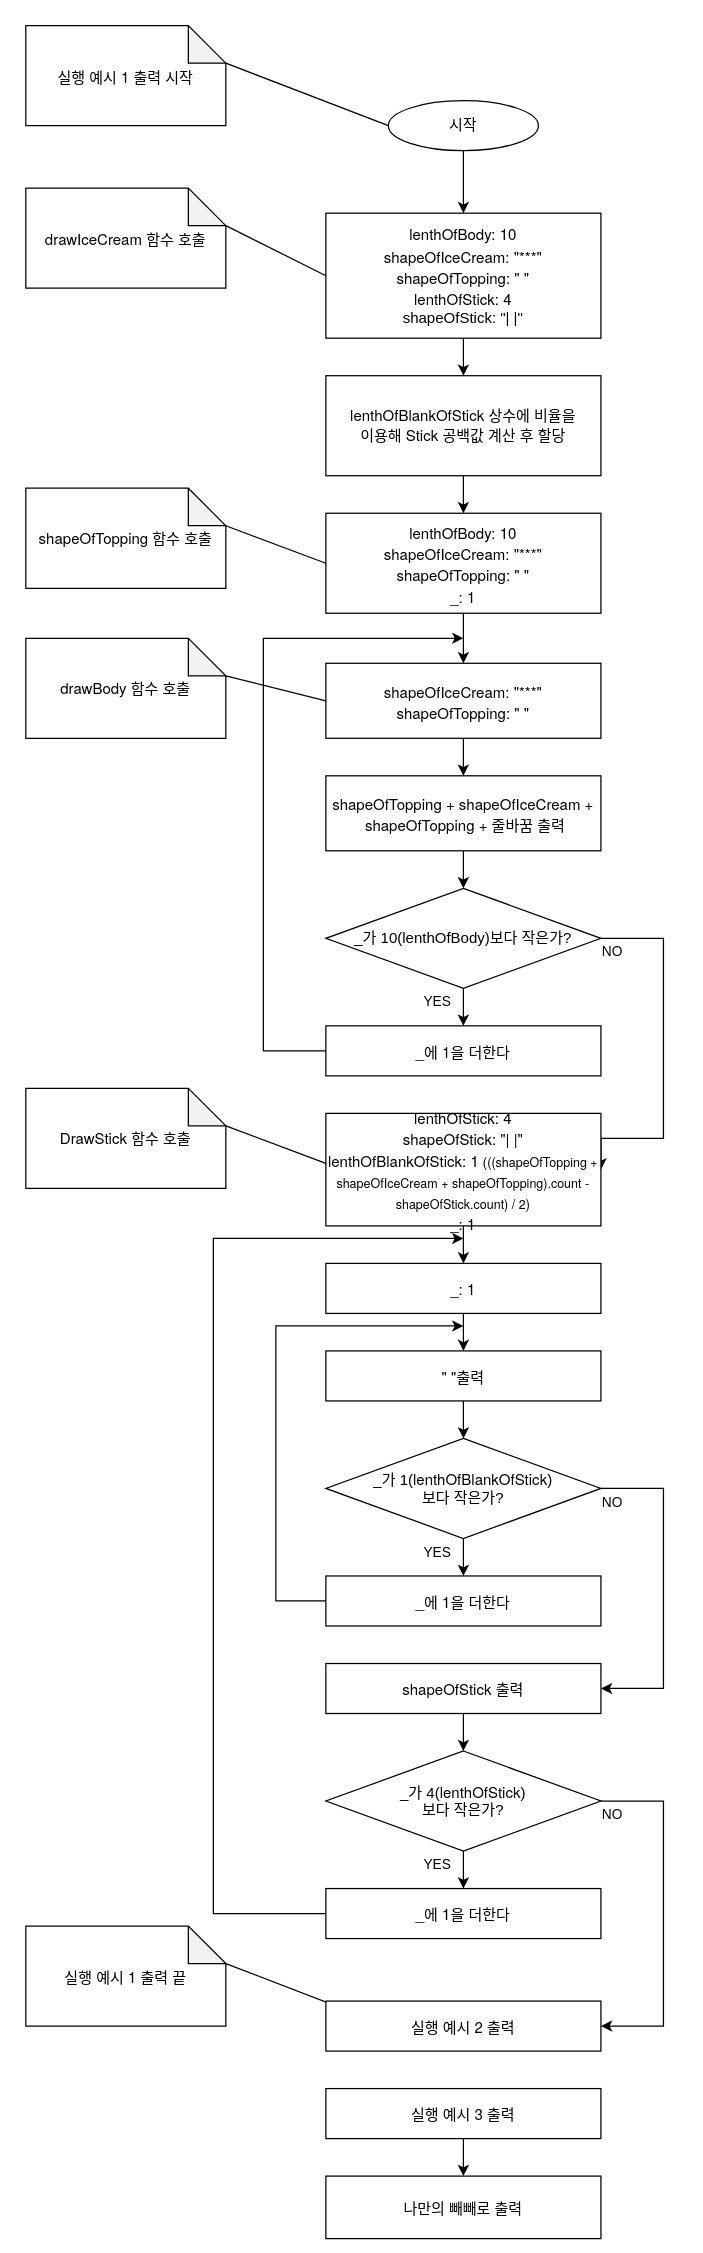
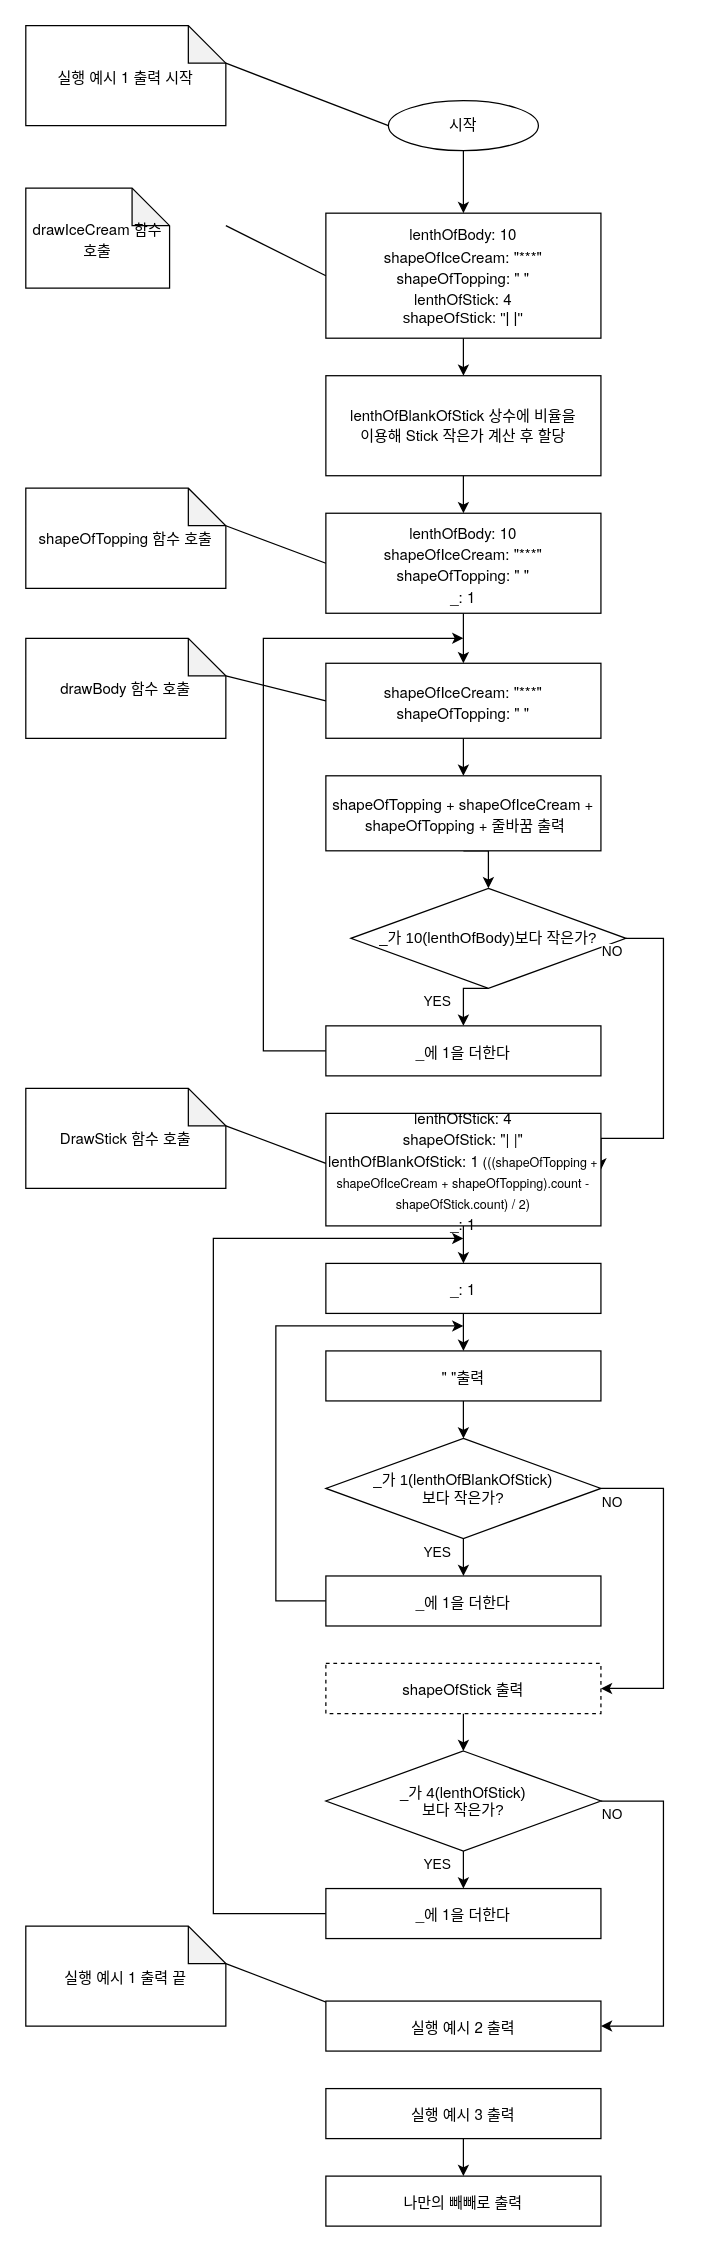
- <mxCell id="10" value="&lt;p style=&quot;margin: 0px; font-stretch: normal; line-height: normal; font-family: &amp;quot;Helvetica Neue&amp;quot;;&quot;&gt;&lt;font style=&quot;font-size: 12px;&quot;&gt;drawIceCream 함수 호출&lt;/font&gt;&lt;/p&gt;" style="shape=note;whiteSpace=wrap;html=1;backgroundOutline=1;darkOpacity=0.05;fontSize=12;" vertex="1" parent="1"><mxGeometry x="20" y="150" width="160" height="80" as="geometry" /></mxCell>
+ <mxCell id="10" value="&lt;p style=&quot;margin: 0px; font-stretch: normal; line-height: normal; font-family: &amp;quot;Helvetica Neue&amp;quot;;&quot;&gt;&lt;font style=&quot;font-size: 12px;&quot;&gt;drawIceCream 함수 호출&lt;/font&gt;&lt;/p&gt;" style="shape=note;whiteSpace=wrap;html=1;backgroundOutline=1;darkOpacity=0.05;fontSize=12;" vertex="1" parent="1"><mxGeometry x="20" y="150" width="115" height="80" as="geometry" /></mxCell>
- <mxCell id="5" value="&lt;span style=&quot;font-family: &amp;quot;Helvetica Neue&amp;quot;;&quot;&gt;lenthOfBlankOfStick 상수에 비율을 &lt;br&gt;이용해 Stick 공백값 계산 후 할당&lt;/span&gt;" style="rounded=0;whiteSpace=wrap;html=1;" vertex="1" parent="1"><mxGeometry x="260" y="300" width="220" height="80" as="geometry" /></mxCell>
+ <mxCell id="5" value="&lt;span style=&quot;font-family: &amp;quot;Helvetica Neue&amp;quot;;&quot;&gt;lenthOfBlankOfStick 상수에 비율을 &lt;br&gt;이용해 Stick 작은가 계산 후 할당&lt;/span&gt;" style="rounded=0;whiteSpace=wrap;html=1;" vertex="1" parent="1"><mxGeometry x="260" y="300" width="220" height="80" as="geometry" /></mxCell>
- <mxCell id="20" value="_가 10(lenthOfBody)보다 작은가?" style="rhombus;whiteSpace=wrap;html=1;fontSize=12;" vertex="1" parent="1"><mxGeometry x="260" y="710" width="220" height="80" as="geometry" /></mxCell>
+ <mxCell id="20" value="_가 10(lenthOfBody)보다 작은가?" style="rhombus;whiteSpace=wrap;html=1;fontSize=12;" vertex="1" parent="1"><mxGeometry x="280" y="710" width="220" height="80" as="geometry" /></mxCell>
- <mxCell id="40" value="&lt;p style=&quot;margin: 0px; font-stretch: normal; line-height: normal; font-family: &amp;quot;Helvetica Neue&amp;quot;;&quot;&gt;shapeOfStick 출력&lt;br&gt;&lt;/p&gt;" style="rounded=0;whiteSpace=wrap;html=1;" vertex="1" parent="1"><mxGeometry x="260" y="1330" width="220" height="40" as="geometry" /></mxCell>
+ <mxCell id="40" value="&lt;p style=&quot;margin: 0px; font-stretch: normal; line-height: normal; font-family: &amp;quot;Helvetica Neue&amp;quot;;&quot;&gt;shapeOfStick 출력&lt;br&gt;&lt;/p&gt;" style="rounded=0;whiteSpace=wrap;html=1;dashed=1;" vertex="1" parent="1"><mxGeometry x="260" y="1330" width="220" height="40" as="geometry" /></mxCell>
- <mxCell id="58" value="&lt;p style=&quot;margin: 0px; font-stretch: normal; line-height: normal; font-family: &amp;quot;Helvetica Neue&amp;quot;;&quot;&gt;나만의 빼빼로 출력&lt;/p&gt;" style="rounded=0;whiteSpace=wrap;html=1;" vertex="1" parent="1"><mxGeometry x="260" y="1740" width="220" height="50" as="geometry" /></mxCell>
+ <mxCell id="58" value="&lt;p style=&quot;margin: 0px; font-stretch: normal; line-height: normal; font-family: &amp;quot;Helvetica Neue&amp;quot;;&quot;&gt;나만의 빼빼로 출력&lt;/p&gt;" style="rounded=0;whiteSpace=wrap;html=1;" vertex="1" parent="1"><mxGeometry x="260" y="1740" width="220" height="40" as="geometry" /></mxCell>
